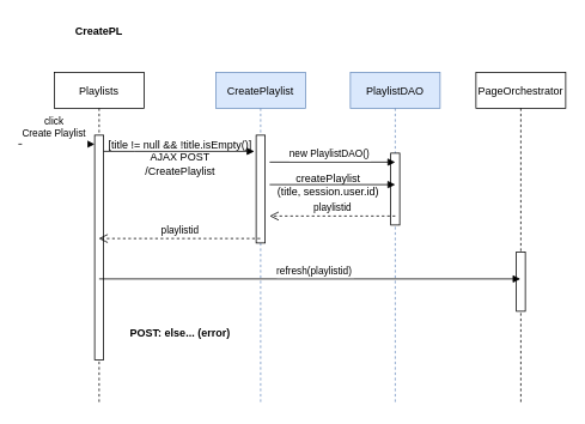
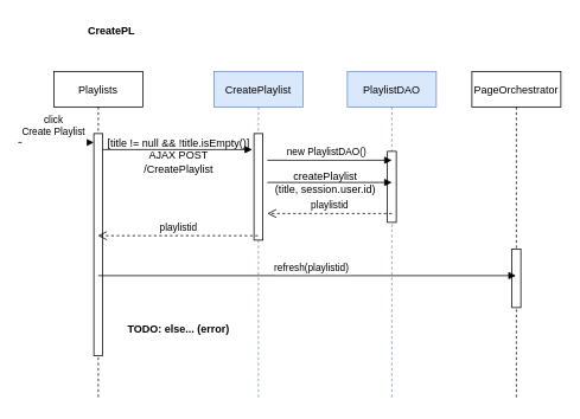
- <mxCell id="2" value="CreatePL" style="text;align=center;fontStyle=1;verticalAlign=middle;spacingLeft=3;spacingRight=3;strokeColor=none;rotatable=0;points=[[0,0.5],[1,0.5]];portConstraint=eastwest;" parent="1" vertex="1"><mxGeometry x="70" y="20" width="80" height="26" as="geometry" /></mxCell>
+ <mxCell id="2" value="CreatePL" style="text;align=center;fontStyle=1;verticalAlign=middle;spacingLeft=3;spacingRight=3;strokeColor=none;rotatable=0;points=[[0,0.5],[1,0.5]];portConstraint=eastwest;" parent="1" vertex="1"><mxGeometry x="85" y="20" width="80" height="26" as="geometry" /></mxCell>
- <mxCell id="20" value="&lt;b&gt;POST: else... (error)&lt;/b&gt;" style="text;html=1;align=center;verticalAlign=middle;resizable=0;points=[];autosize=1;strokeColor=none;" parent="1" vertex="1"><mxGeometry x="135" y="360" width="130" height="20" as="geometry" /></mxCell>
+ <mxCell id="20" value="&lt;b&gt;TODO: else... (error)&lt;/b&gt;" style="text;html=1;align=center;verticalAlign=middle;resizable=0;points=[];autosize=1;strokeColor=none;" parent="1" vertex="1"><mxGeometry x="135" y="360" width="130" height="20" as="geometry" /></mxCell>
